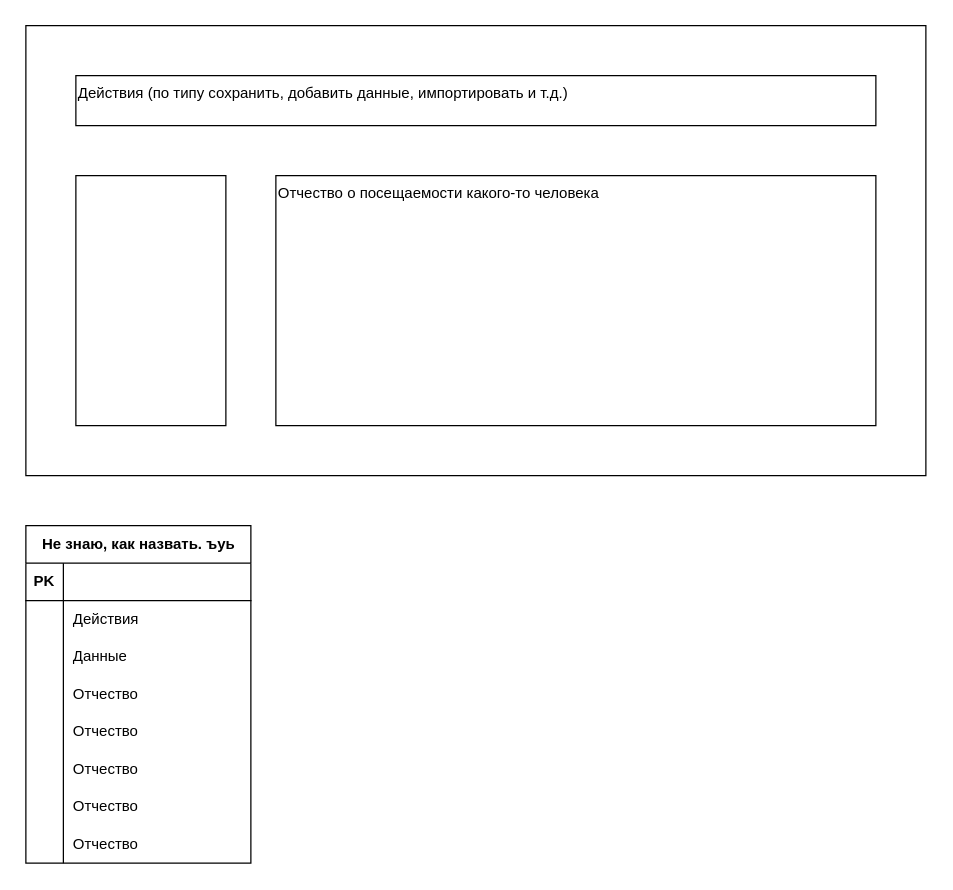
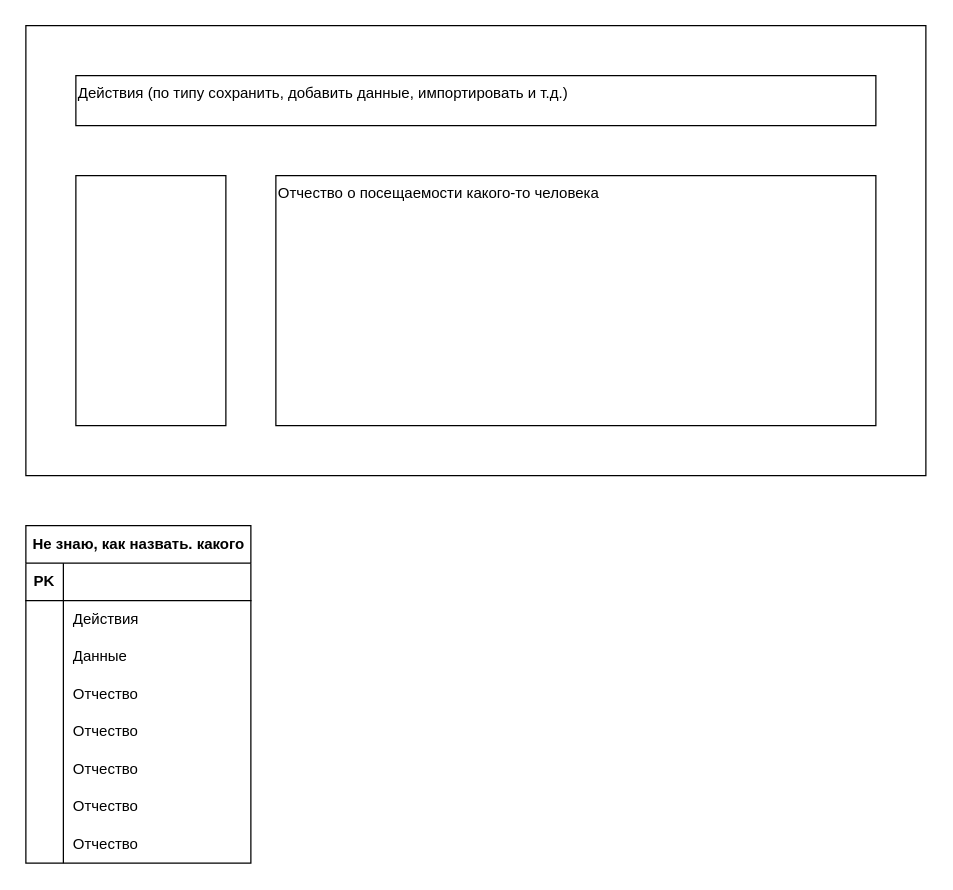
- <mxCell id="2" value="Не знаю, как назвать. ъуь" style="shape=table;startSize=30;container=1;collapsible=1;childLayout=tableLayout;fixedRows=1;rowLines=0;fontStyle=1;align=center;resizeLast=1;html=1;swimlaneLine=1;" vertex="1" parent="1"><mxGeometry x="20" y="420" width="180" height="270" as="geometry" /></mxCell>
+ <mxCell id="2" value="Не знаю, как назвать. какого" style="shape=table;startSize=30;container=1;collapsible=1;childLayout=tableLayout;fixedRows=1;rowLines=0;fontStyle=1;align=center;resizeLast=1;html=1;swimlaneLine=1;" vertex="1" parent="1"><mxGeometry x="20" y="420" width="180" height="270" as="geometry" /></mxCell>
